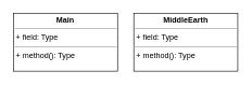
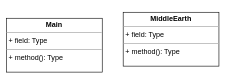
- <mxCell id="3" value="&lt;p style=&quot;margin:0px;margin-top:4px;text-align:center;&quot;&gt;&lt;b&gt;Main&lt;/b&gt;&lt;/p&gt;&lt;hr size=&quot;1&quot;&gt;&lt;p style=&quot;margin:0px;margin-left:4px;&quot;&gt;+ field: Type&lt;/p&gt;&lt;hr size=&quot;1&quot;&gt;&lt;p style=&quot;margin:0px;margin-left:4px;&quot;&gt;+ method(): Type&lt;/p&gt;" style="verticalAlign=top;align=left;overflow=fill;fontSize=12;fontFamily=Helvetica;html=1;whiteSpace=wrap;" parent="1" vertex="1"><mxGeometry x="20" y="20" width="160" height="90" as="geometry" /></mxCell>
+ <mxCell id="3" value="&lt;p style=&quot;margin:0px;margin-top:4px;text-align:center;&quot;&gt;&lt;b&gt;Main&lt;/b&gt;&lt;/p&gt;&lt;hr size=&quot;1&quot;&gt;&lt;p style=&quot;margin:0px;margin-left:4px;&quot;&gt;+ field: Type&lt;/p&gt;&lt;hr size=&quot;1&quot;&gt;&lt;p style=&quot;margin:0px;margin-left:4px;&quot;&gt;+ method(): Type&lt;/p&gt;" style="verticalAlign=top;align=left;overflow=fill;fontSize=12;fontFamily=Helvetica;html=1;whiteSpace=wrap;" parent="1" vertex="1"><mxGeometry x="10" y="30" width="160" height="90" as="geometry" /></mxCell>
